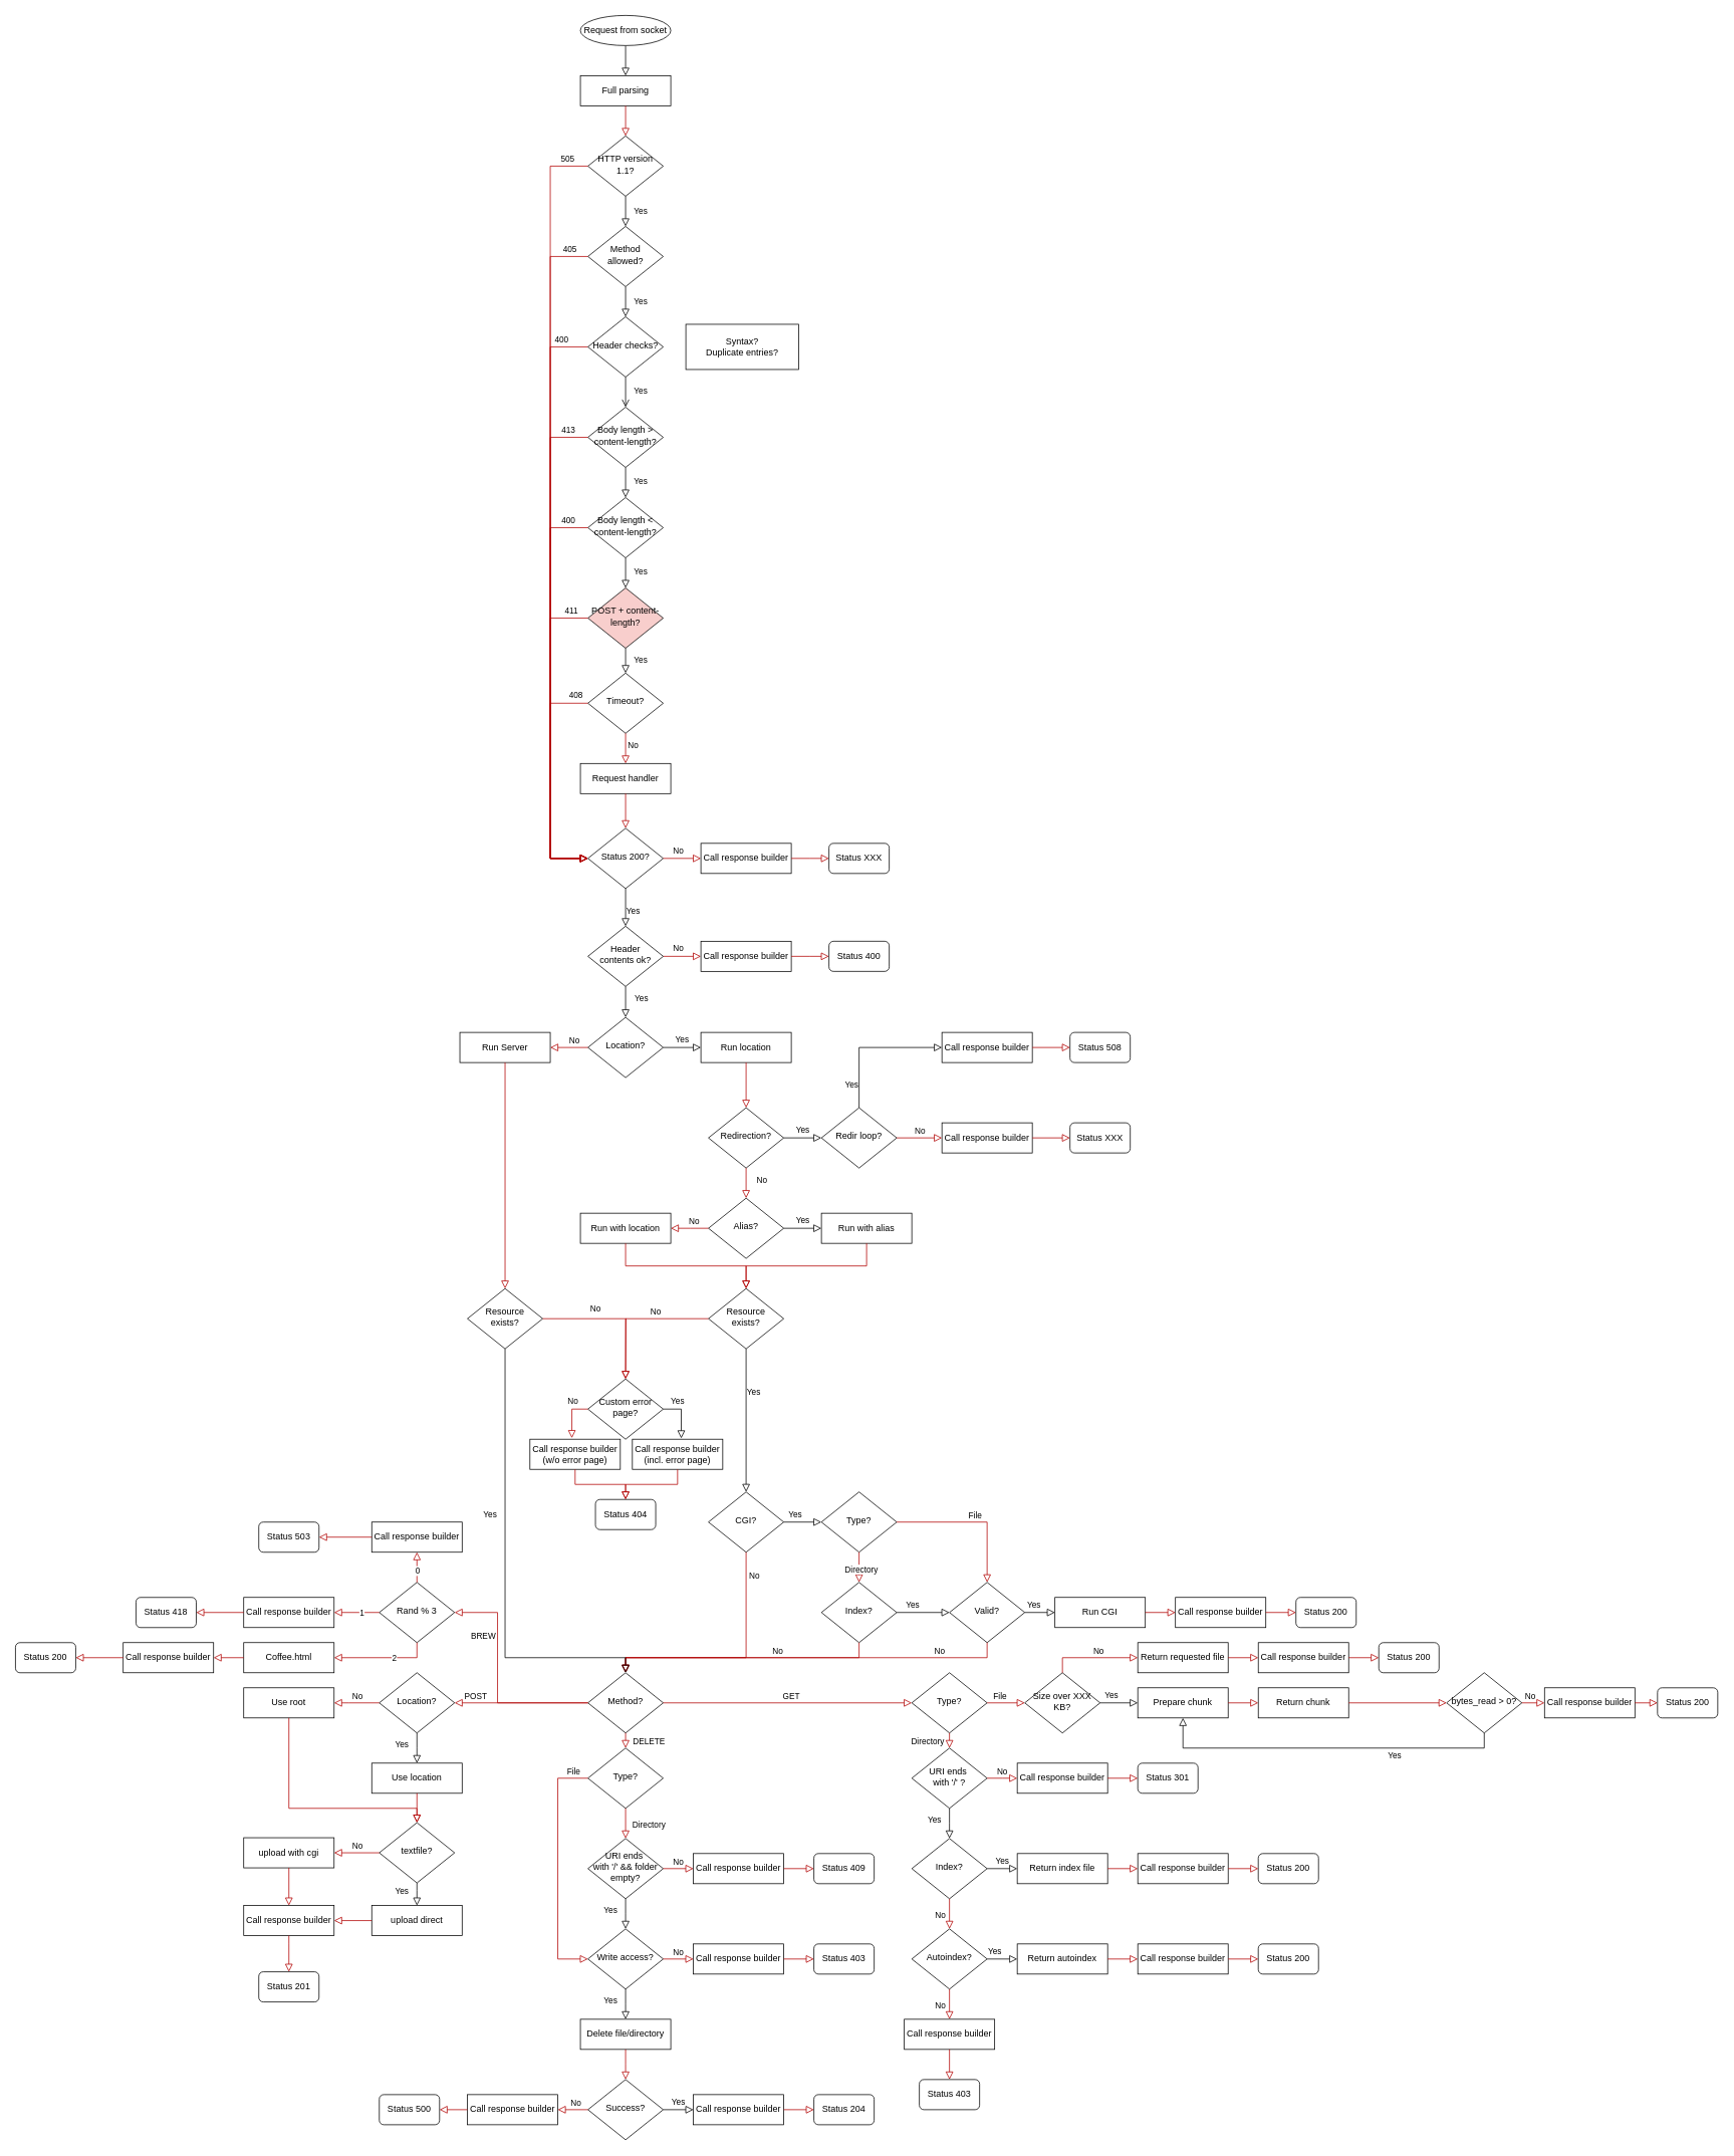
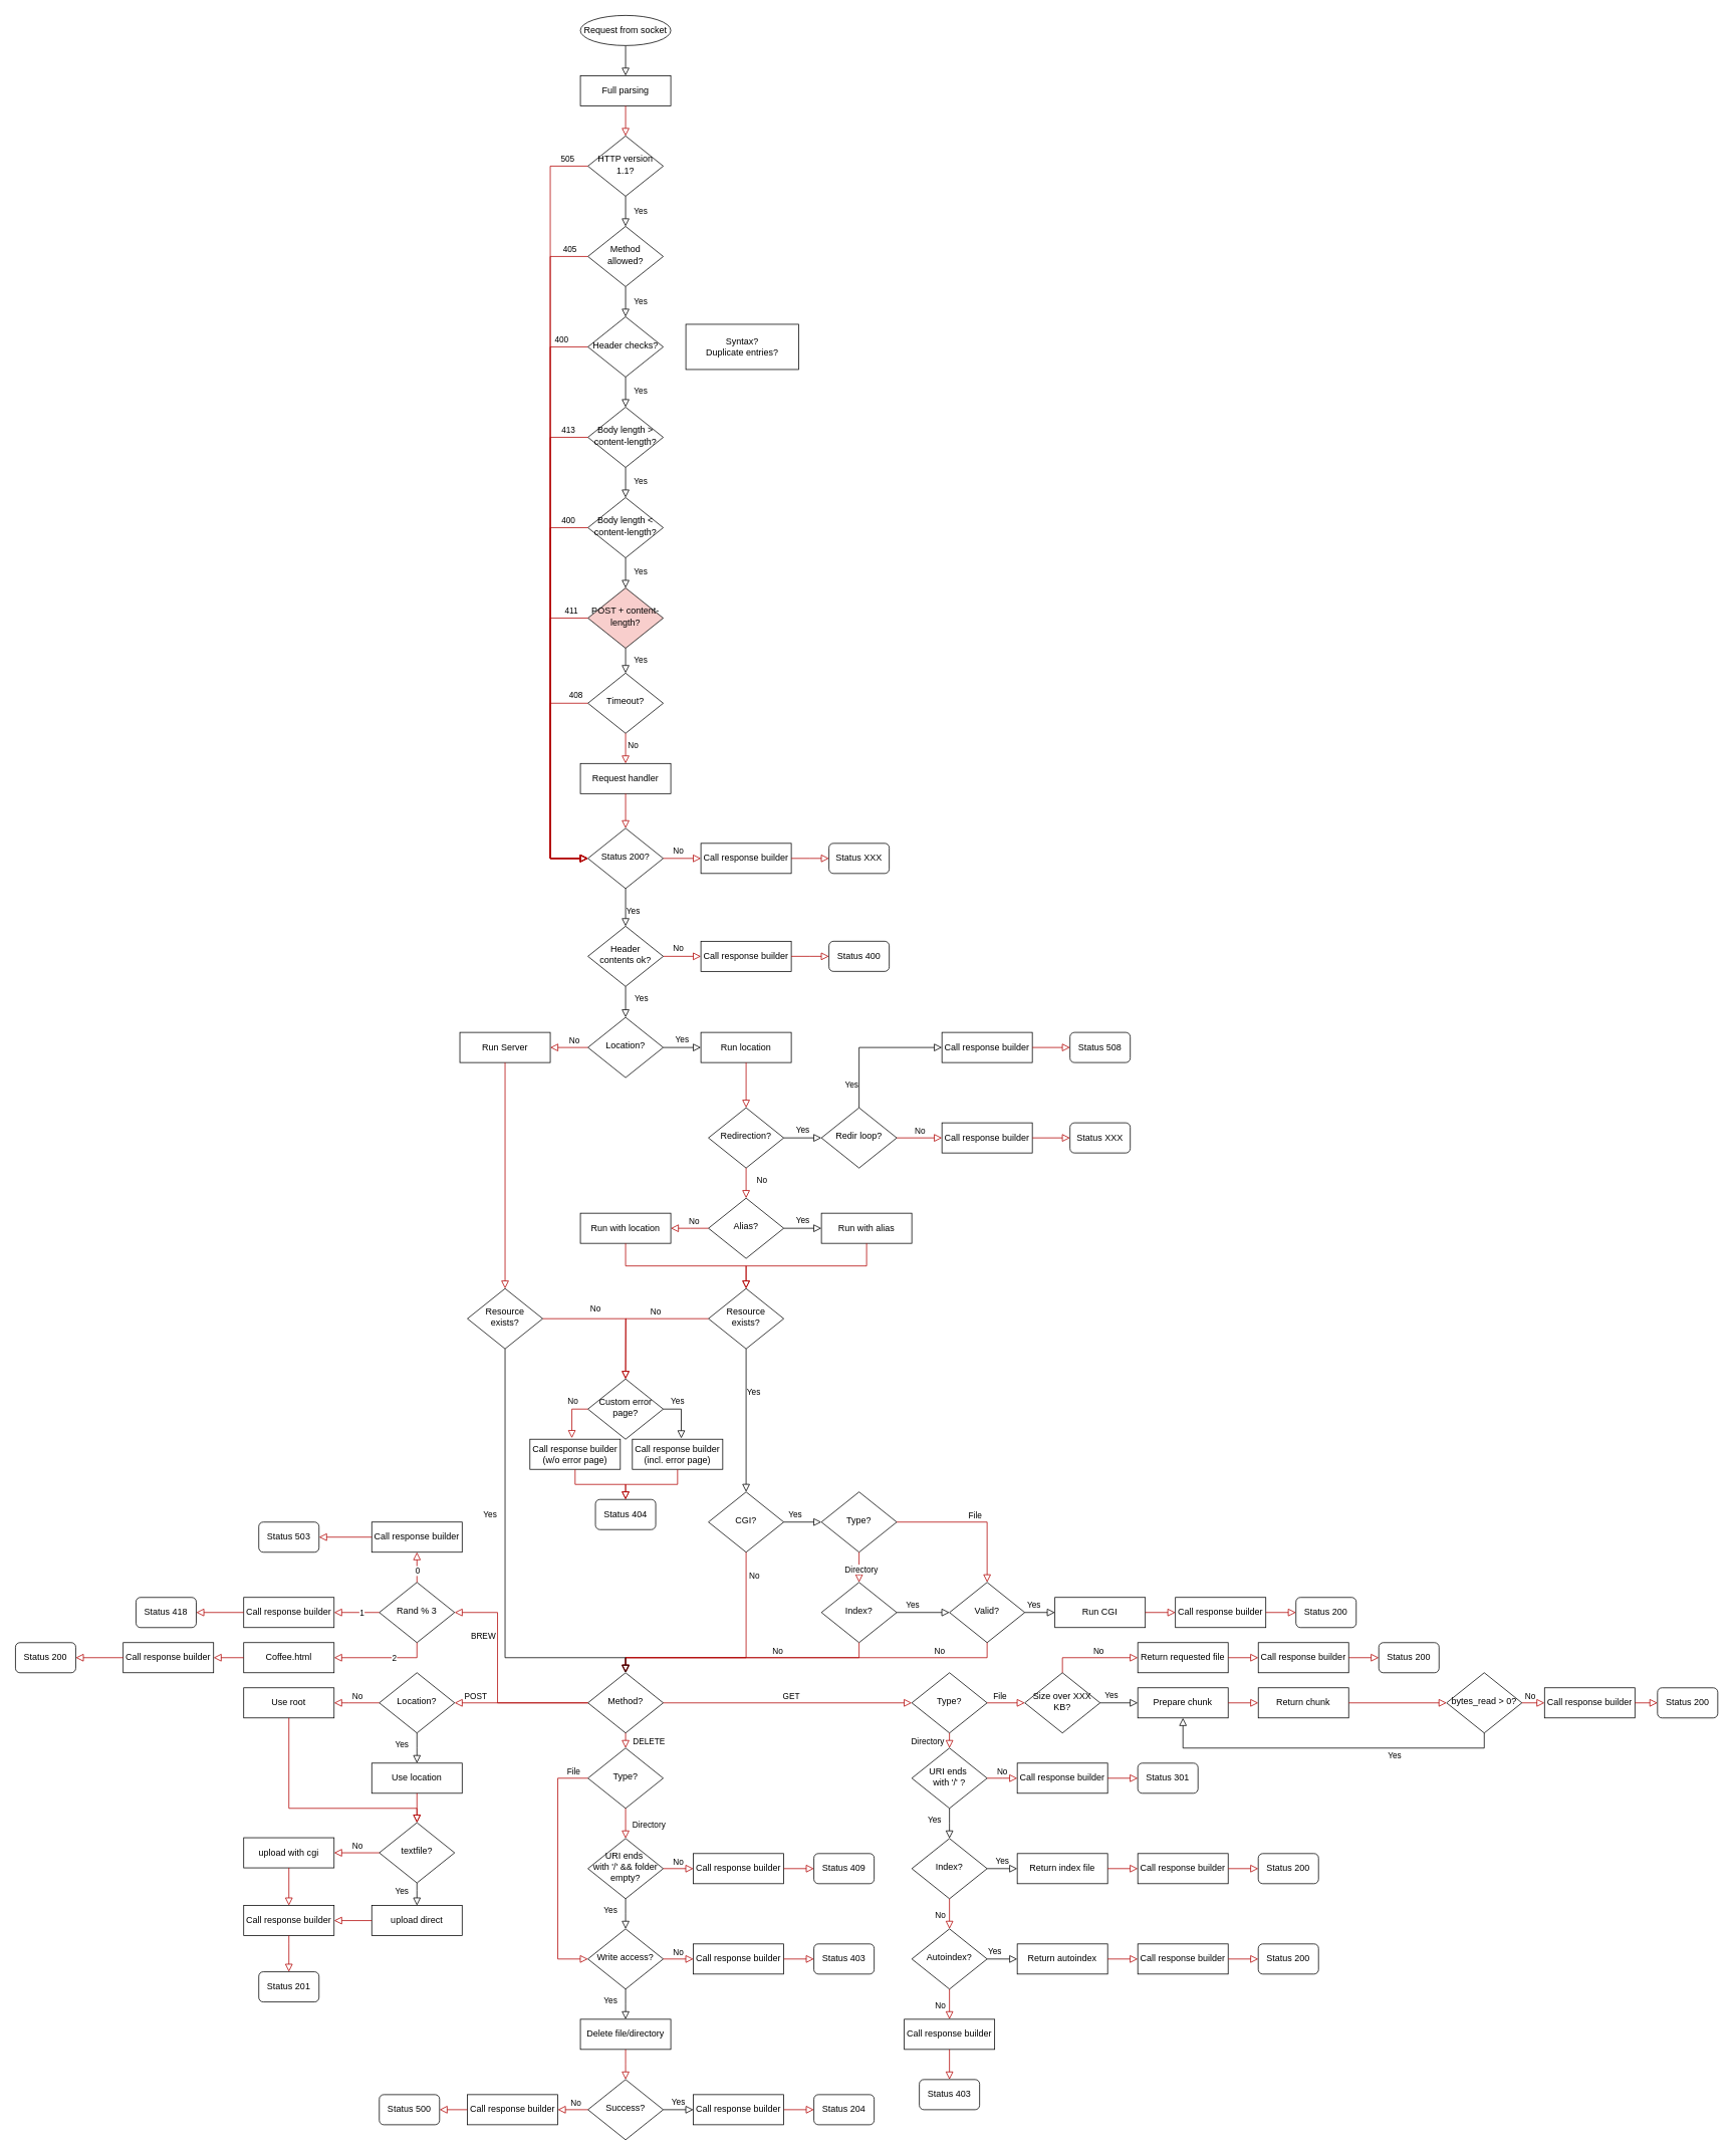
- <mxCell id="7" value="Yes" style="rounded=0;html=1;jettySize=auto;orthogonalLoop=1;fontSize=11;endArrow=open;endFill=0;endSize=8;strokeWidth=1;shadow=0;labelBackgroundColor=none;edgeStyle=orthogonalEdgeStyle;strokeColor=light-dark(#000000,#00CC00);exitX=0.5;exitY=1;exitDx=0;exitDy=0;entryX=0.5;entryY=0;entryDx=0;entryDy=0;" parent="1" source="6" target="178" edge="1"><mxGeometry x="0.008" y="20" relative="1" as="geometry"><mxPoint y="-1" as="offset" /><mxPoint x="830" y="530" as="targetPoint" /><mxPoint x="830" y="1180" as="sourcePoint" /></mxGeometry></mxCell>
+ <mxCell id="7" value="Yes" style="rounded=0;html=1;jettySize=auto;orthogonalLoop=1;fontSize=11;endArrow=block;endFill=0;endSize=8;strokeWidth=1;shadow=0;labelBackgroundColor=none;edgeStyle=orthogonalEdgeStyle;strokeColor=light-dark(#000000,#00CC00);exitX=0.5;exitY=1;exitDx=0;exitDy=0;entryX=0.5;entryY=0;entryDx=0;entryDy=0;" parent="1" source="6" target="178" edge="1"><mxGeometry x="0.008" y="20" relative="1" as="geometry"><mxPoint y="-1" as="offset" /><mxPoint x="830" y="530" as="targetPoint" /><mxPoint x="830" y="1180" as="sourcePoint" /></mxGeometry></mxCell>
